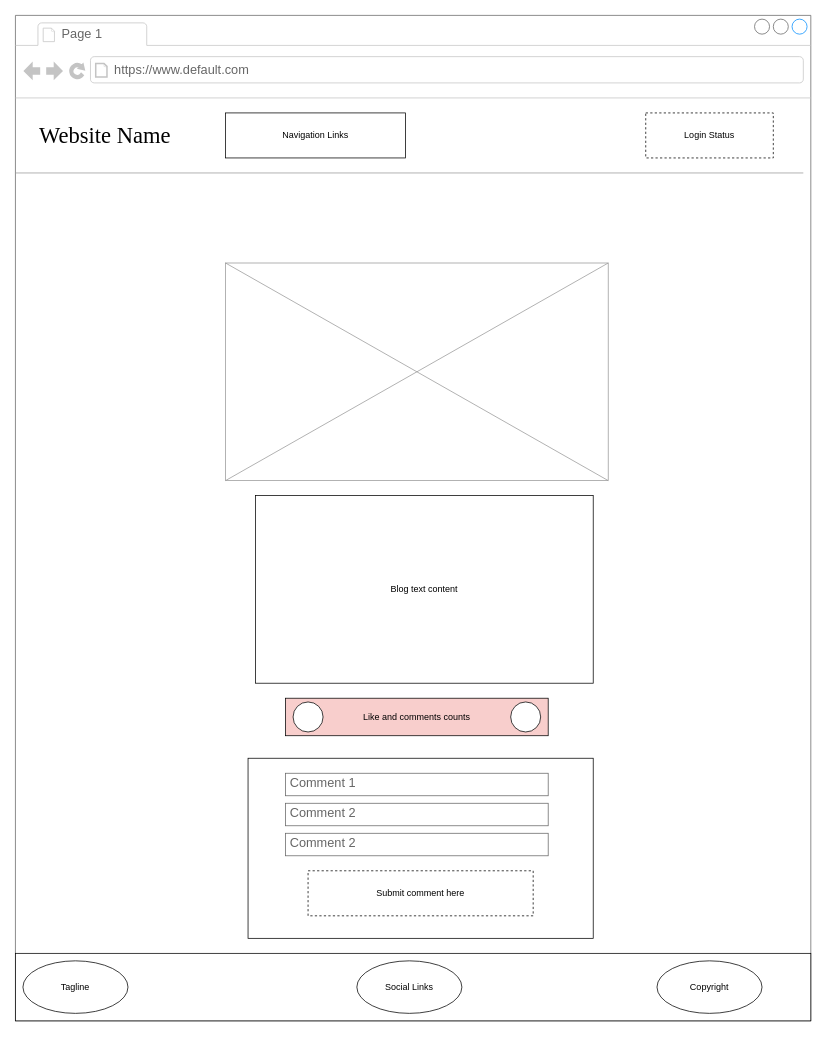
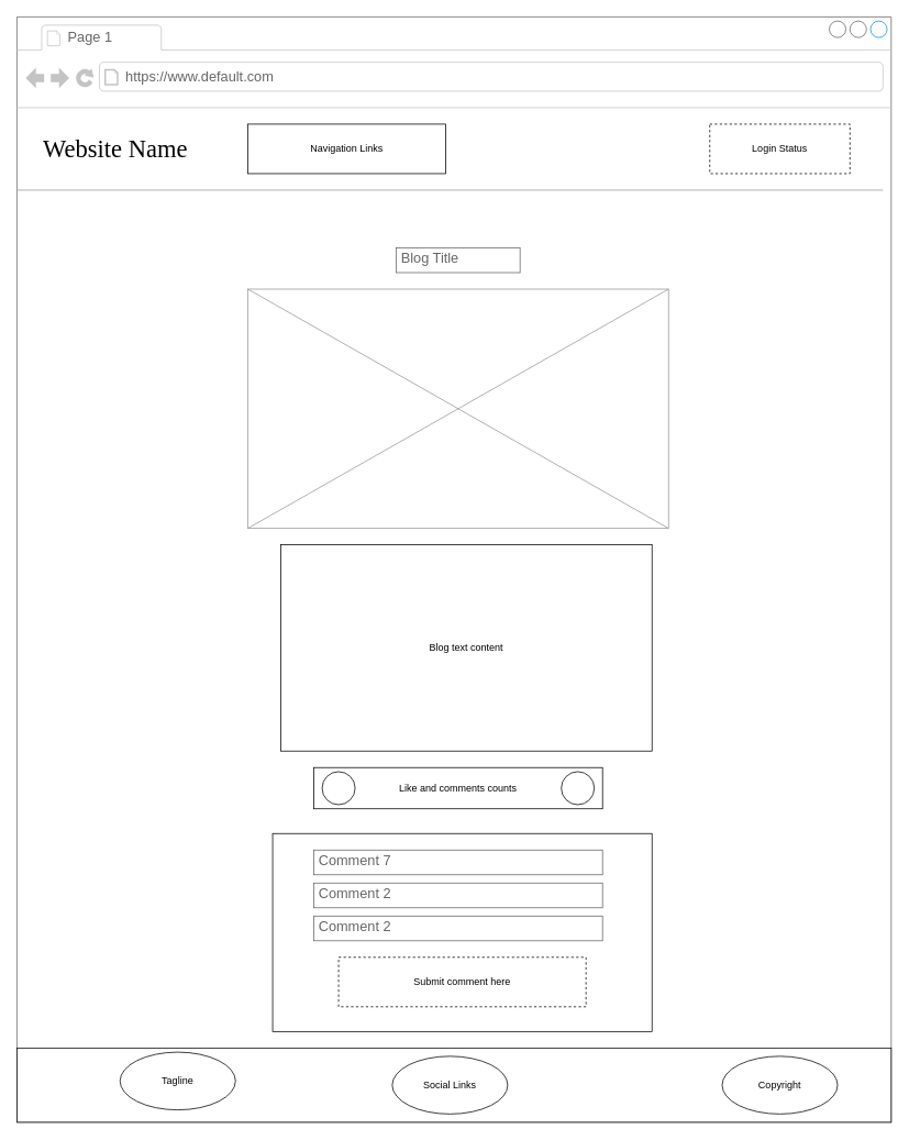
+ <mxCell id="17" value="Blog Title" style="strokeWidth=1;shadow=0;dashed=0;align=center;html=1;shape=mxgraph.mockup.text.textBox;fontColor=#666666;align=left;fontSize=17;spacingLeft=4;spacingTop=-3;whiteSpace=wrap;strokeColor=#666666;mainText=" vertex="1" parent="2"><mxGeometry x="460" y="280" width="150" height="30" as="geometry" /></mxCell>
- <mxCell id="15" value="Like and comments counts" style="rounded=0;whiteSpace=wrap;html=1;fillColor=#f8cecc;" vertex="1" parent="2"><mxGeometry x="360" y="910" width="350" height="50" as="geometry" /></mxCell>
+ <mxCell id="15" value="Like and comments counts" style="rounded=0;whiteSpace=wrap;html=1;" vertex="1" parent="2"><mxGeometry x="360" y="910" width="350" height="50" as="geometry" /></mxCell>
- <mxCell id="21" value="Comment 1" style="strokeWidth=1;shadow=0;dashed=0;align=center;html=1;shape=mxgraph.mockup.text.textBox;fontColor=#666666;align=left;fontSize=17;spacingLeft=4;spacingTop=-3;whiteSpace=wrap;strokeColor=#666666;mainText=" vertex="1" parent="2"><mxGeometry x="360" y="1010" width="350" height="30" as="geometry" /></mxCell>
+ <mxCell id="21" value="Comment 7" style="strokeWidth=1;shadow=0;dashed=0;align=center;html=1;shape=mxgraph.mockup.text.textBox;fontColor=#666666;align=left;fontSize=17;spacingLeft=4;spacingTop=-3;whiteSpace=wrap;strokeColor=#666666;mainText=" vertex="1" parent="2"><mxGeometry x="360" y="1010" width="350" height="30" as="geometry" /></mxCell>
- <mxCell id="10" value="Tagline" style="ellipse;whiteSpace=wrap;html=1;" vertex="1" parent="2"><mxGeometry x="10" y="1260" width="140" height="70" as="geometry" /></mxCell>
+ <mxCell id="10" value="Tagline" style="ellipse;whiteSpace=wrap;html=1;" vertex="1" parent="2"><mxGeometry x="125" y="1255" width="140" height="70" as="geometry" /></mxCell>
